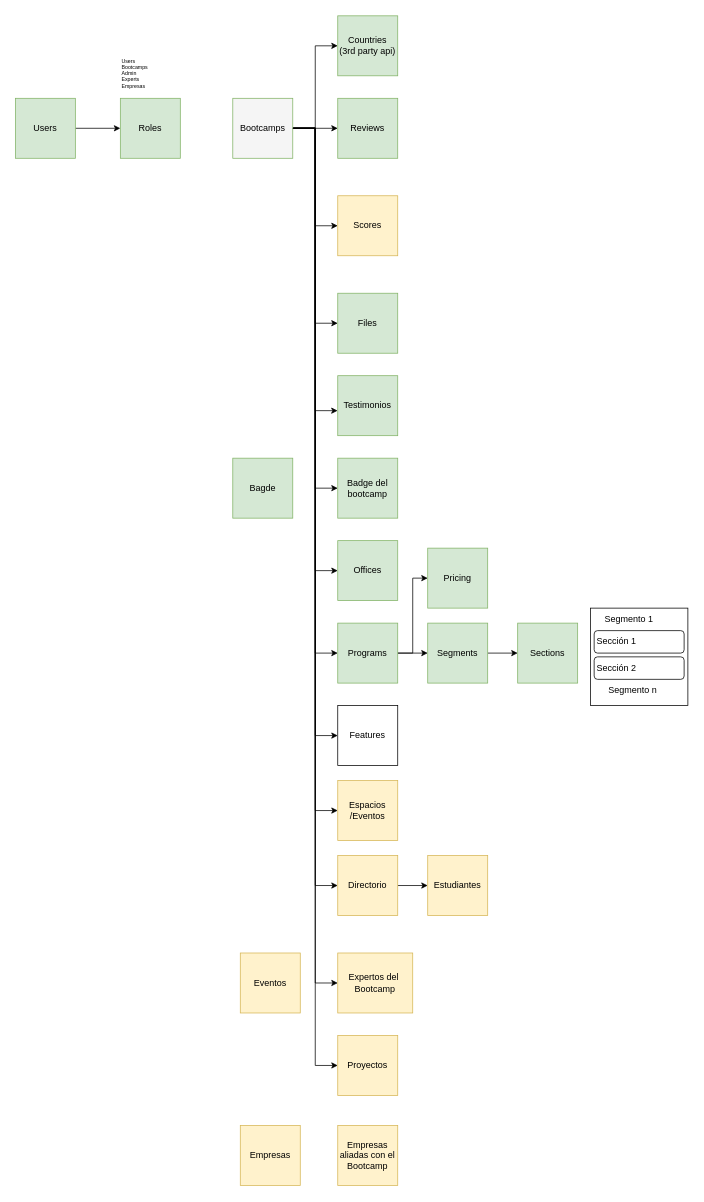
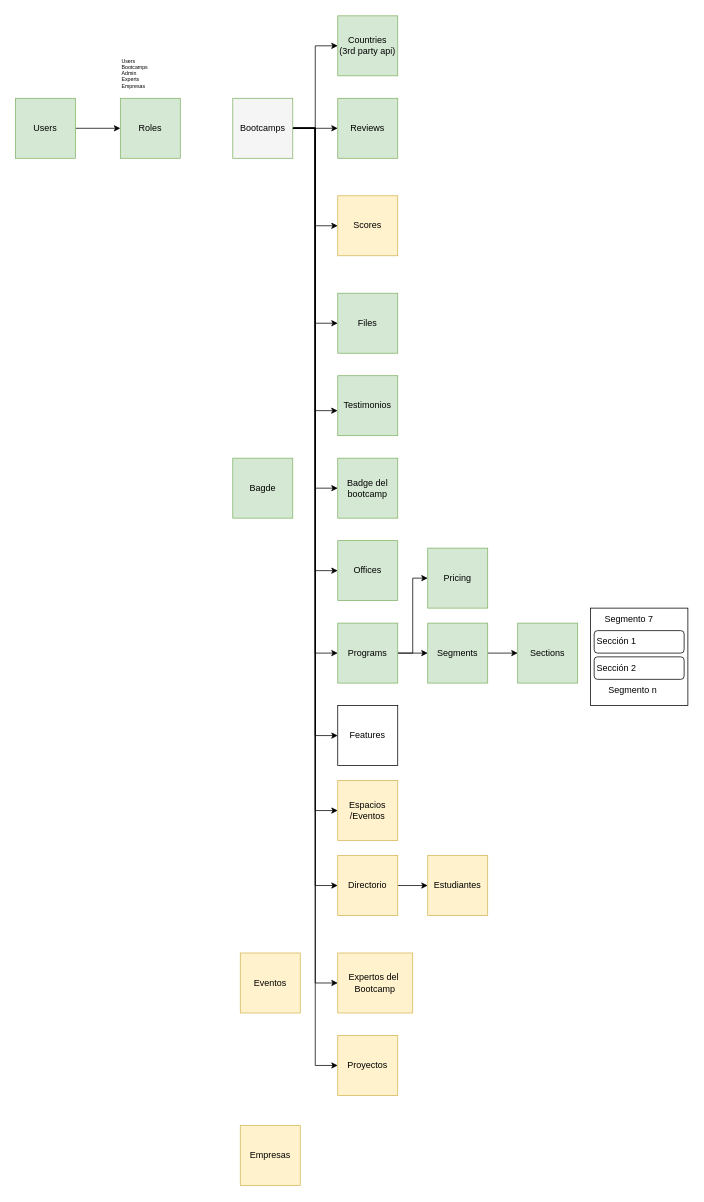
- <mxCell id="46" value="&amp;nbsp;Segmento 1" style="text;html=1;strokeColor=none;fillColor=none;align=center;verticalAlign=middle;whiteSpace=wrap;rounded=0;" vertex="1" parent="42"><mxGeometry width="100" height="30" as="geometry" /></mxCell>
+ <mxCell id="46" value="&amp;nbsp;Segmento 7" style="text;html=1;strokeColor=none;fillColor=none;align=center;verticalAlign=middle;whiteSpace=wrap;rounded=0;" vertex="1" parent="42"><mxGeometry width="100" height="30" as="geometry" /></mxCell>
- <mxCell id="40" value="Empresas aliadas con el Bootcamp" style="whiteSpace=wrap;html=1;aspect=fixed;fillColor=#fff2cc;strokeColor=#d6b656;" parent="1" vertex="1"><mxGeometry x="450" y="1500" width="80" height="80" as="geometry" /></mxCell>
